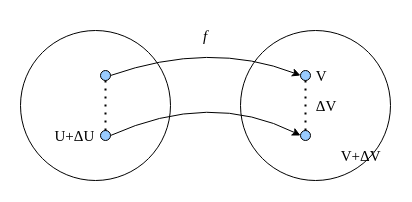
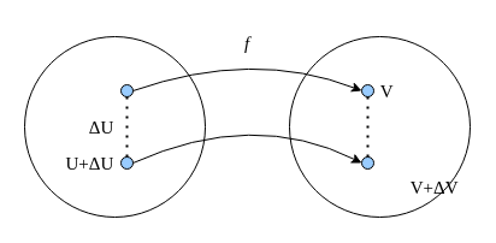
+ <mxCell id="16" value="&lt;font style=&quot;font-size: 15px;&quot; face=&quot;Times New Roman&quot;&gt;Δ&lt;/font&gt;U&amp;nbsp; " style="text;html=1;strokeColor=none;fillColor=none;align=right;verticalAlign=middle;whiteSpace=wrap;rounded=0;fontFamily=Times New Roman;fontSize=15;" parent="1" vertex="1"><mxGeometry x="60" y="90" width="40" height="30" as="geometry" /></mxCell>
- <mxCell id="17" value="&lt;div align=&quot;left&quot;&gt;&lt;font style=&quot;font-size: 15px;&quot; face=&quot;Times New Roman&quot;&gt;&amp;nbsp;&lt;/font&gt;&lt;font style=&quot;font-size: 15px;&quot; face=&quot;Times New Roman&quot;&gt;ΔV&amp;nbsp; &lt;br&gt;&lt;/font&gt;&lt;/div&gt;" style="text;html=1;strokeColor=none;fillColor=none;align=left;verticalAlign=middle;whiteSpace=wrap;rounded=0;" parent="1" vertex="1"><mxGeometry x="310" y="90" width="30" height="30" as="geometry" /></mxCell>
